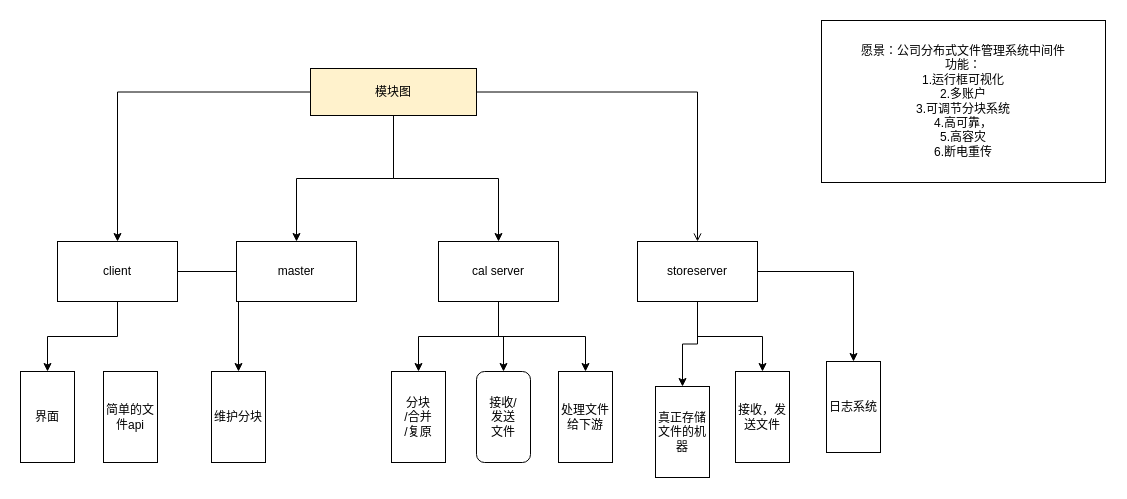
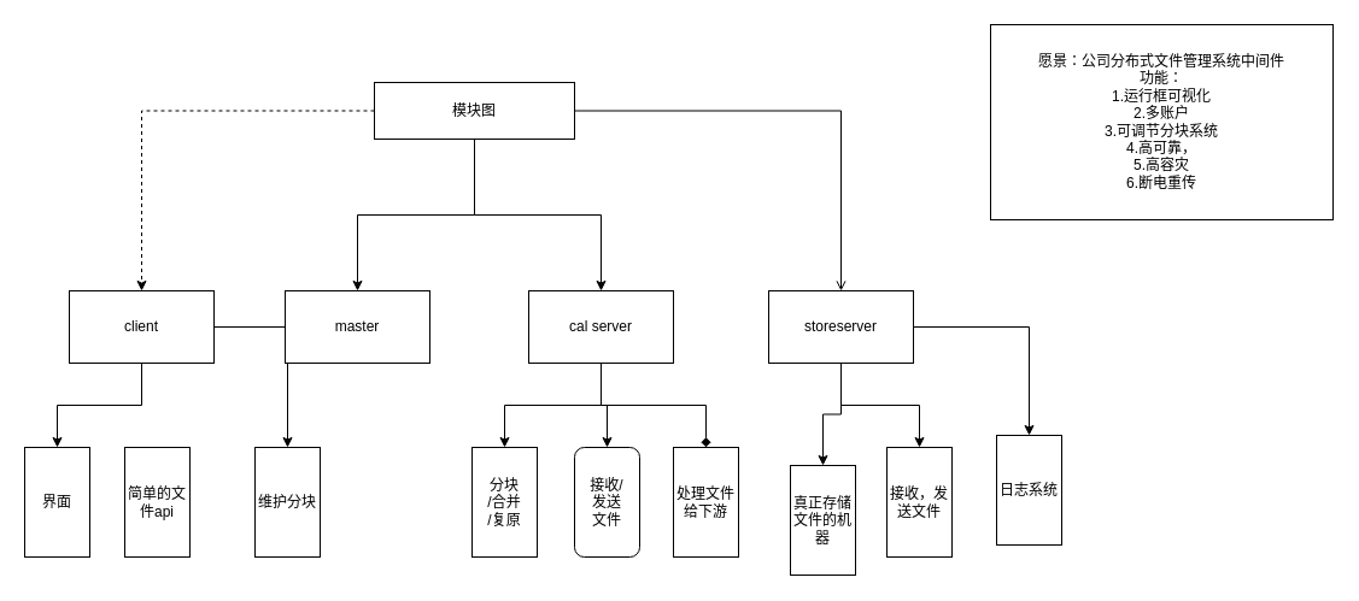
- <mxCell id="2" style="edgeStyle=orthogonalEdgeStyle;rounded=0;orthogonalLoop=1;jettySize=auto;html=1;entryX=0.5;entryY=0;entryDx=0;entryDy=0;" parent="1" source="6" target="10" edge="1"><mxGeometry relative="1" as="geometry" /></mxCell>
+ <mxCell id="2" style="edgeStyle=orthogonalEdgeStyle;rounded=0;orthogonalLoop=1;jettySize=auto;html=1;entryX=0.5;entryY=0;entryDx=0;entryDy=0;dashed=1;" parent="1" source="6" target="10" edge="1"><mxGeometry relative="1" as="geometry" /></mxCell>
- <mxCell id="6" value="模块图" style="rounded=0;whiteSpace=wrap;html=1;fillColor=#fff2cc;" parent="1" vertex="1"><mxGeometry x="310" y="68" width="166" height="47" as="geometry" /></mxCell>
+ <mxCell id="6" value="模块图" style="rounded=0;whiteSpace=wrap;html=1;" parent="1" vertex="1"><mxGeometry x="310" y="68" width="166" height="47" as="geometry" /></mxCell>
- <mxCell id="14" style="edgeStyle=orthogonalEdgeStyle;rounded=0;orthogonalLoop=1;jettySize=auto;html=1;" parent="1" source="15" target="25" edge="1"><mxGeometry relative="1" as="geometry" /></mxCell>
+ <mxCell id="14" style="edgeStyle=orthogonalEdgeStyle;rounded=0;orthogonalLoop=1;jettySize=auto;html=1;endArrow=diamond;" parent="1" source="15" target="25" edge="1"><mxGeometry relative="1" as="geometry" /></mxCell>
